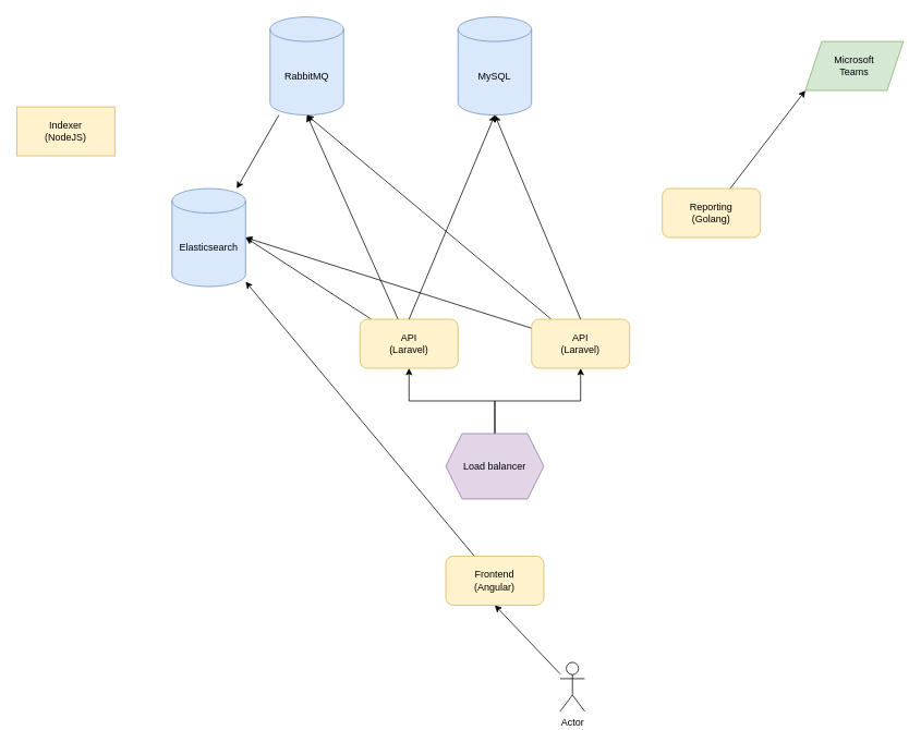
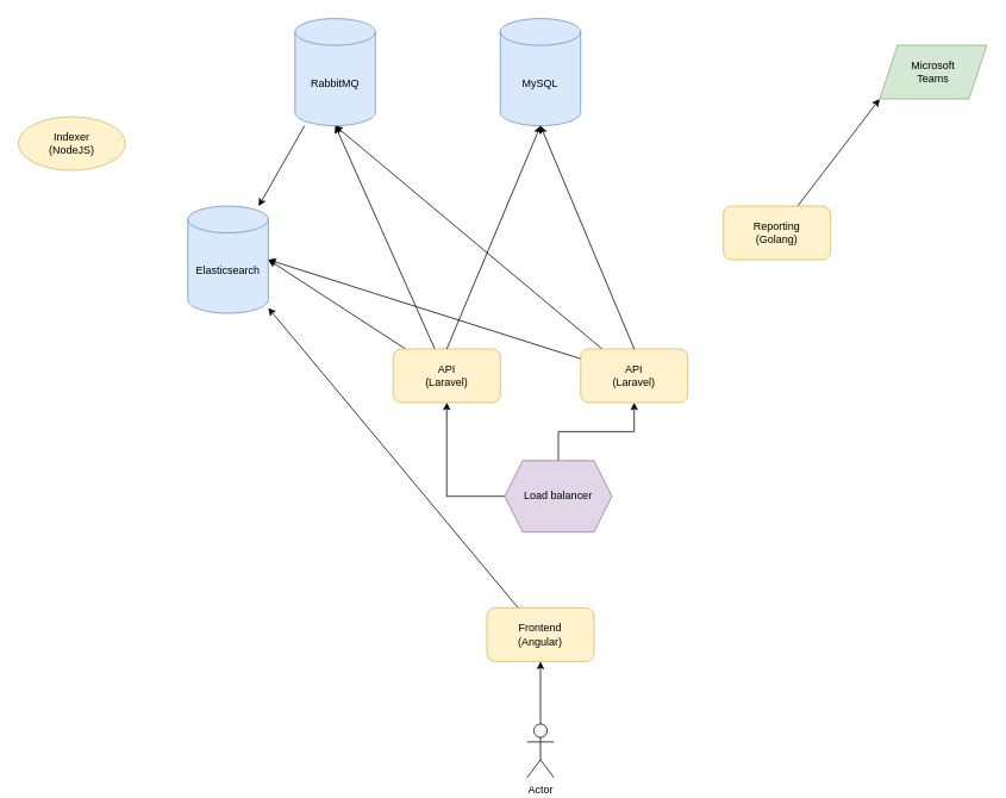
- <mxCell id="22" value="Indexer&lt;br&gt;(NodeJS)" style="rounded=0;whiteSpace=wrap;html=1;fillColor=#fff2cc;strokeColor=#d6b656;" vertex="1" parent="1"><mxGeometry x="20" y="130" width="120" height="60" as="geometry" /></mxCell>
+ <mxCell id="22" value="Indexer&lt;br&gt;(NodeJS)" style="ellipse;whiteSpace=wrap;html=1;fillColor=#fff2cc;strokeColor=#d6b656;" vertex="1" parent="1"><mxGeometry x="20" y="130" width="120" height="60" as="geometry" /></mxCell>
- <mxCell id="16" value="Load balancer" style="shape=hexagon;perimeter=hexagonPerimeter2;whiteSpace=wrap;html=1;fixedSize=1;fillColor=#e1d5e7;strokeColor=#9673a6;" vertex="1" parent="1"><mxGeometry x="545" y="530" width="120" height="80" as="geometry" /></mxCell>
+ <mxCell id="16" value="Load balancer" style="shape=hexagon;perimeter=hexagonPerimeter2;whiteSpace=wrap;html=1;fixedSize=1;fillColor=#e1d5e7;strokeColor=#9673a6;" vertex="1" parent="1"><mxGeometry x="565" y="515" width="120" height="80" as="geometry" /></mxCell>
- <mxCell id="7" value="Actor" style="shape=umlActor;verticalLabelPosition=bottom;verticalAlign=top;html=1;outlineConnect=0;" vertex="1" parent="1"><mxGeometry x="685" y="810" width="30" height="60" as="geometry" /></mxCell>
+ <mxCell id="7" value="Actor" style="shape=umlActor;verticalLabelPosition=bottom;verticalAlign=top;html=1;outlineConnect=0;" vertex="1" parent="1"><mxGeometry x="590" y="810" width="30" height="60" as="geometry" /></mxCell>
